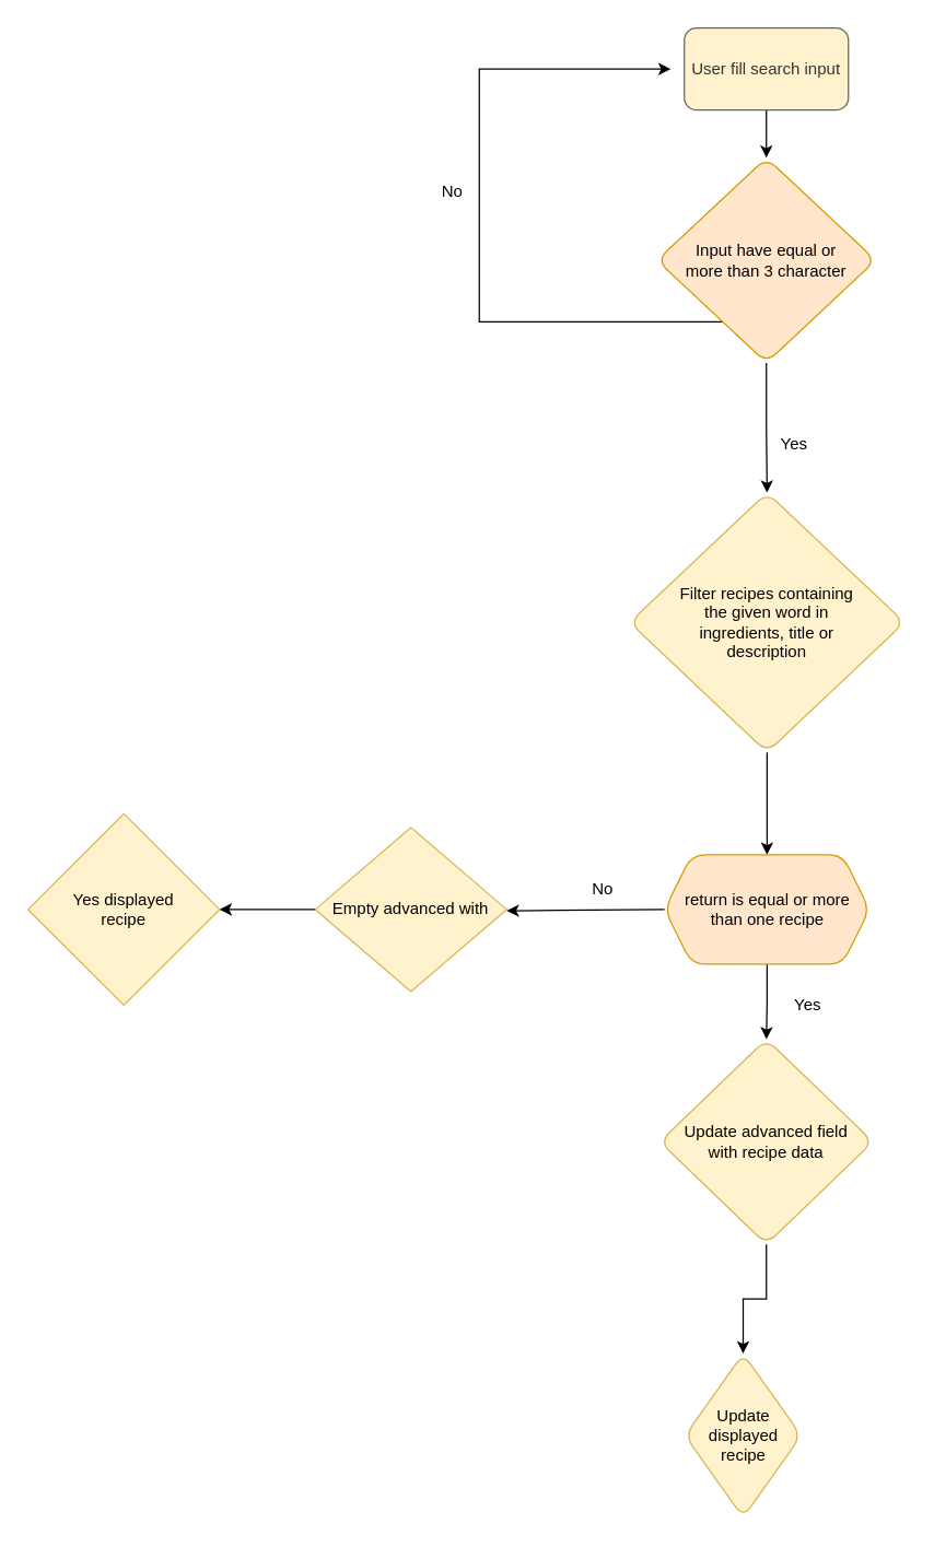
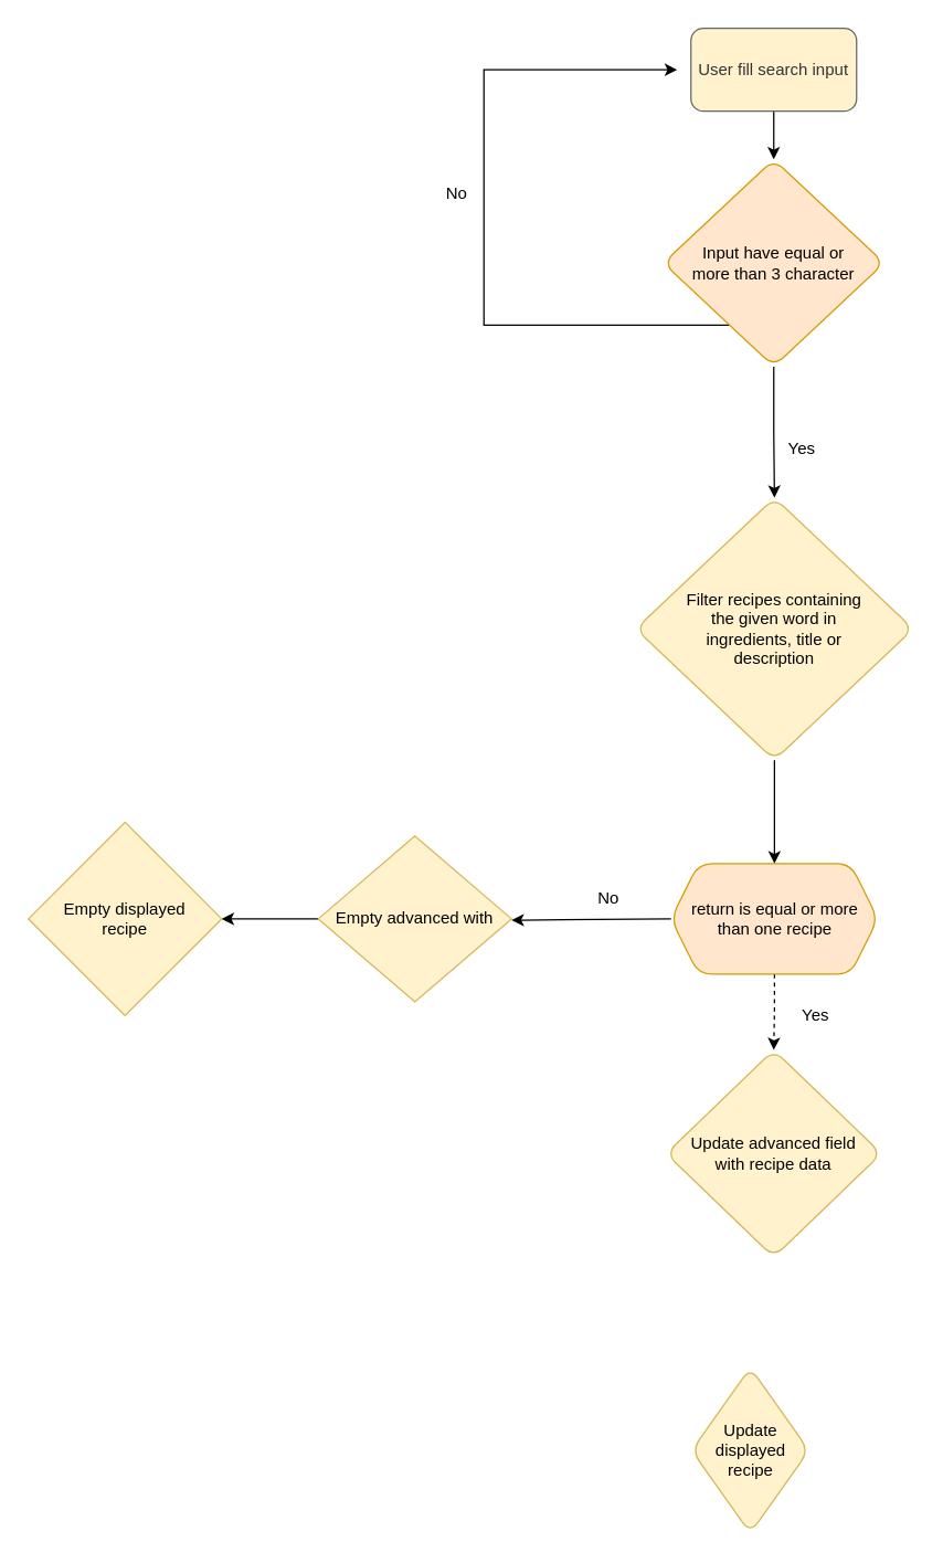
- <mxCell id="19" value="Yes displayed &lt;br&gt;recipe" style="rhombus;whiteSpace=wrap;html=1;fillColor=#fff2cc;strokeColor=#d6b656;" vertex="1" parent="1"><mxGeometry x="20" y="595" width="140" height="140" as="geometry" /></mxCell>
+ <mxCell id="19" value="Empty displayed &lt;br&gt;recipe" style="rhombus;whiteSpace=wrap;html=1;fillColor=#fff2cc;strokeColor=#d6b656;" vertex="1" parent="1"><mxGeometry x="20" y="595" width="140" height="140" as="geometry" /></mxCell>
- <mxCell id="11" value="" style="edgeStyle=orthogonalEdgeStyle;rounded=0;orthogonalLoop=1;jettySize=auto;html=1;" edge="1" parent="1" source="12" target="14"><mxGeometry relative="1" as="geometry" /></mxCell>
+ <mxCell id="11" value="" style="edgeStyle=orthogonalEdgeStyle;rounded=0;orthogonalLoop=1;jettySize=auto;html=1;dashed=1;" edge="1" parent="1" source="12" target="14"><mxGeometry relative="1" as="geometry" /></mxCell>
- <mxCell id="13" value="" style="edgeStyle=orthogonalEdgeStyle;rounded=0;orthogonalLoop=1;jettySize=auto;html=1;" edge="1" parent="1" source="14" target="16"><mxGeometry relative="1" as="geometry" /></mxCell>
